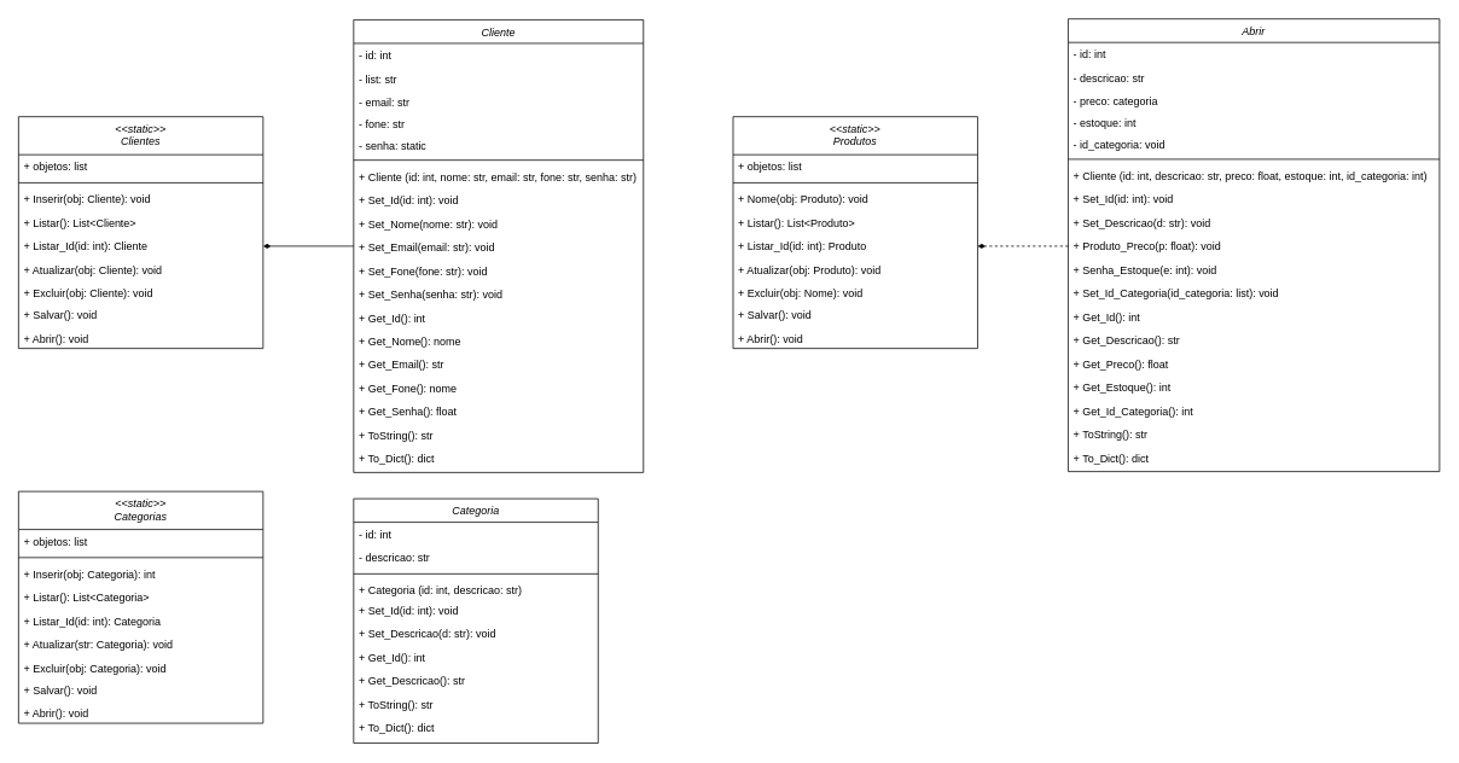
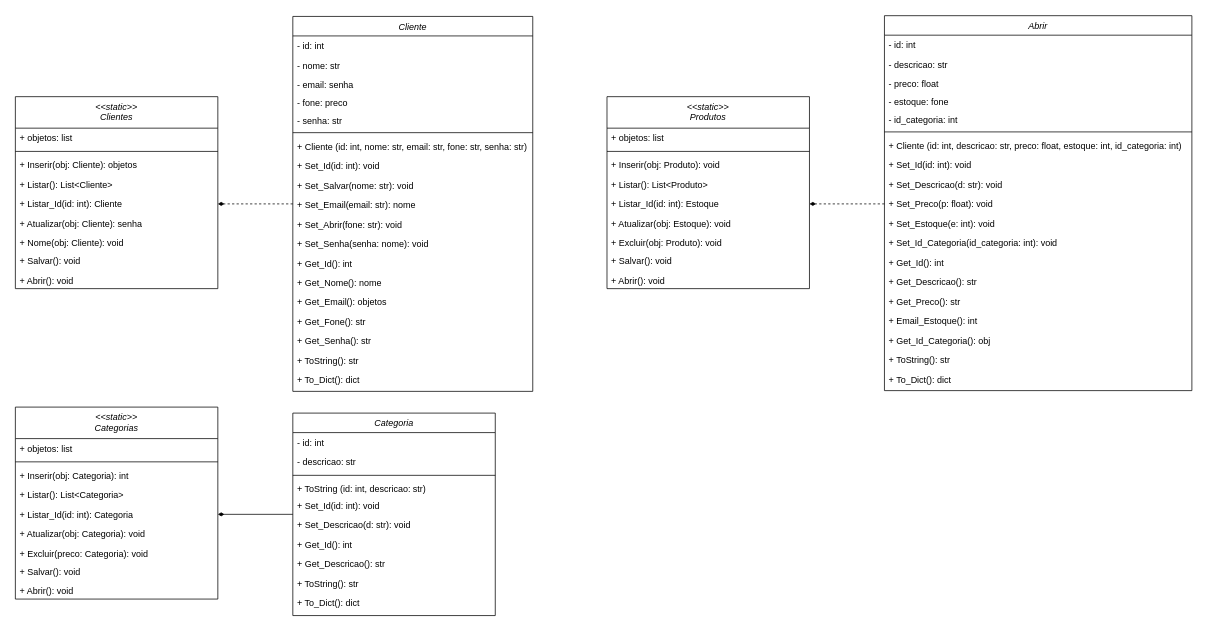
- <mxCell id="4" value="- list: str" style="text;align=left;verticalAlign=top;spacingLeft=4;spacingRight=4;overflow=hidden;rotatable=0;points=[[0,0.5],[1,0.5]];portConstraint=eastwest;rounded=0;shadow=0;html=0;" parent="2" vertex="1"><mxGeometry y="52" width="320" height="26" as="geometry" /></mxCell>
+ <mxCell id="4" value="- nome: str" style="text;align=left;verticalAlign=top;spacingLeft=4;spacingRight=4;overflow=hidden;rotatable=0;points=[[0,0.5],[1,0.5]];portConstraint=eastwest;rounded=0;shadow=0;html=0;" parent="2" vertex="1"><mxGeometry y="52" width="320" height="26" as="geometry" /></mxCell>
- <mxCell id="58" value="- preco: categoria" style="text;align=left;verticalAlign=top;spacingLeft=4;spacingRight=4;overflow=hidden;rotatable=0;points=[[0,0.5],[1,0.5]];portConstraint=eastwest;rounded=0;shadow=0;html=0;" vertex="1" parent="55"><mxGeometry y="78" width="410" height="24" as="geometry" /></mxCell>
+ <mxCell id="58" value="- preco: float" style="text;align=left;verticalAlign=top;spacingLeft=4;spacingRight=4;overflow=hidden;rotatable=0;points=[[0,0.5],[1,0.5]];portConstraint=eastwest;rounded=0;shadow=0;html=0;" vertex="1" parent="55"><mxGeometry y="78" width="410" height="24" as="geometry" /></mxCell>
- <mxCell id="5" value="- email: str" style="text;align=left;verticalAlign=top;spacingLeft=4;spacingRight=4;overflow=hidden;rotatable=0;points=[[0,0.5],[1,0.5]];portConstraint=eastwest;rounded=0;shadow=0;html=0;" parent="2" vertex="1"><mxGeometry y="78" width="320" height="24" as="geometry" /></mxCell>
+ <mxCell id="5" value="- email: senha" style="text;align=left;verticalAlign=top;spacingLeft=4;spacingRight=4;overflow=hidden;rotatable=0;points=[[0,0.5],[1,0.5]];portConstraint=eastwest;rounded=0;shadow=0;html=0;" parent="2" vertex="1"><mxGeometry y="78" width="320" height="24" as="geometry" /></mxCell>
- <mxCell id="59" value="- estoque: int" style="text;align=left;verticalAlign=top;spacingLeft=4;spacingRight=4;overflow=hidden;rotatable=0;points=[[0,0.5],[1,0.5]];portConstraint=eastwest;rounded=0;shadow=0;html=0;" vertex="1" parent="55"><mxGeometry y="102" width="410" height="24" as="geometry" /></mxCell>
+ <mxCell id="59" value="- estoque: fone" style="text;align=left;verticalAlign=top;spacingLeft=4;spacingRight=4;overflow=hidden;rotatable=0;points=[[0,0.5],[1,0.5]];portConstraint=eastwest;rounded=0;shadow=0;html=0;" vertex="1" parent="55"><mxGeometry y="102" width="410" height="24" as="geometry" /></mxCell>
- <mxCell id="6" value="- fone: str" style="text;align=left;verticalAlign=top;spacingLeft=4;spacingRight=4;overflow=hidden;rotatable=0;points=[[0,0.5],[1,0.5]];portConstraint=eastwest;rounded=0;shadow=0;html=0;" vertex="1" parent="2"><mxGeometry y="102" width="320" height="24" as="geometry" /></mxCell>
+ <mxCell id="6" value="- fone: preco" style="text;align=left;verticalAlign=top;spacingLeft=4;spacingRight=4;overflow=hidden;rotatable=0;points=[[0,0.5],[1,0.5]];portConstraint=eastwest;rounded=0;shadow=0;html=0;" vertex="1" parent="2"><mxGeometry y="102" width="320" height="24" as="geometry" /></mxCell>
- <mxCell id="60" value="- id_categoria: void" style="text;align=left;verticalAlign=top;spacingLeft=4;spacingRight=4;overflow=hidden;rotatable=0;points=[[0,0.5],[1,0.5]];portConstraint=eastwest;rounded=0;shadow=0;html=0;" vertex="1" parent="55"><mxGeometry y="126" width="410" height="24" as="geometry" /></mxCell>
+ <mxCell id="60" value="- id_categoria: int" style="text;align=left;verticalAlign=top;spacingLeft=4;spacingRight=4;overflow=hidden;rotatable=0;points=[[0,0.5],[1,0.5]];portConstraint=eastwest;rounded=0;shadow=0;html=0;" vertex="1" parent="55"><mxGeometry y="126" width="410" height="24" as="geometry" /></mxCell>
- <mxCell id="7" value="- senha: static" style="text;align=left;verticalAlign=top;spacingLeft=4;spacingRight=4;overflow=hidden;rotatable=0;points=[[0,0.5],[1,0.5]];portConstraint=eastwest;rounded=0;shadow=0;html=0;" vertex="1" parent="2"><mxGeometry y="126" width="320" height="24" as="geometry" /></mxCell>
+ <mxCell id="7" value="- senha: str" style="text;align=left;verticalAlign=top;spacingLeft=4;spacingRight=4;overflow=hidden;rotatable=0;points=[[0,0.5],[1,0.5]];portConstraint=eastwest;rounded=0;shadow=0;html=0;" vertex="1" parent="2"><mxGeometry y="126" width="320" height="24" as="geometry" /></mxCell>
- <mxCell id="25" value="+ Inserir(obj: Cliente): void" style="text;align=left;verticalAlign=top;spacingLeft=4;spacingRight=4;overflow=hidden;rotatable=0;points=[[0,0.5],[1,0.5]];portConstraint=eastwest;" vertex="1" parent="22"><mxGeometry y="78" width="270" height="26" as="geometry" /></mxCell>
+ <mxCell id="25" value="+ Inserir(obj: Cliente): objetos" style="text;align=left;verticalAlign=top;spacingLeft=4;spacingRight=4;overflow=hidden;rotatable=0;points=[[0,0.5],[1,0.5]];portConstraint=eastwest;" vertex="1" parent="22"><mxGeometry y="78" width="270" height="26" as="geometry" /></mxCell>
- <mxCell id="78" value="+ Nome(obj: Produto): void" style="text;align=left;verticalAlign=top;spacingLeft=4;spacingRight=4;overflow=hidden;rotatable=0;points=[[0,0.5],[1,0.5]];portConstraint=eastwest;" vertex="1" parent="75"><mxGeometry y="78" width="270" height="26" as="geometry" /></mxCell>
+ <mxCell id="78" value="+ Inserir(obj: Produto): void" style="text;align=left;verticalAlign=top;spacingLeft=4;spacingRight=4;overflow=hidden;rotatable=0;points=[[0,0.5],[1,0.5]];portConstraint=eastwest;" vertex="1" parent="75"><mxGeometry y="78" width="270" height="26" as="geometry" /></mxCell>
- <mxCell id="11" value="+ Set_Nome(nome: str): void" style="text;align=left;verticalAlign=top;spacingLeft=4;spacingRight=4;overflow=hidden;rotatable=0;points=[[0,0.5],[1,0.5]];portConstraint=eastwest;" vertex="1" parent="2"><mxGeometry y="212" width="320" height="26" as="geometry" /></mxCell>
+ <mxCell id="11" value="+ Set_Salvar(nome: str): void" style="text;align=left;verticalAlign=top;spacingLeft=4;spacingRight=4;overflow=hidden;rotatable=0;points=[[0,0.5],[1,0.5]];portConstraint=eastwest;" vertex="1" parent="2"><mxGeometry y="212" width="320" height="26" as="geometry" /></mxCell>
- <mxCell id="32" style="edgeStyle=orthogonalEdgeStyle;rounded=0;orthogonalLoop=1;jettySize=auto;html=1;exitX=0;exitY=0.5;exitDx=0;exitDy=0;entryX=1;entryY=0.5;entryDx=0;entryDy=0;endArrow=diamondThin;endFill=1;" edge="1" parent="1" source="2" target="27"><mxGeometry relative="1" as="geometry" /></mxCell>
+ <mxCell id="32" style="edgeStyle=orthogonalEdgeStyle;rounded=0;orthogonalLoop=1;jettySize=auto;html=1;exitX=0;exitY=0.5;exitDx=0;exitDy=0;entryX=1;entryY=0.5;entryDx=0;entryDy=0;endArrow=diamondThin;endFill=1;dashed=1;" edge="1" parent="1" source="2" target="27"><mxGeometry relative="1" as="geometry" /></mxCell>
- <mxCell id="80" value="+ Listar_Id(id: int): Produto " style="text;align=left;verticalAlign=top;spacingLeft=4;spacingRight=4;overflow=hidden;rotatable=0;points=[[0,0.5],[1,0.5]];portConstraint=eastwest;" vertex="1" parent="75"><mxGeometry y="130" width="270" height="26" as="geometry" /></mxCell>
+ <mxCell id="80" value="+ Listar_Id(id: int): Estoque " style="text;align=left;verticalAlign=top;spacingLeft=4;spacingRight=4;overflow=hidden;rotatable=0;points=[[0,0.5],[1,0.5]];portConstraint=eastwest;" vertex="1" parent="75"><mxGeometry y="130" width="270" height="26" as="geometry" /></mxCell>
- <mxCell id="65" value="+ Produto_Preco(p: float): void" style="text;align=left;verticalAlign=top;spacingLeft=4;spacingRight=4;overflow=hidden;rotatable=0;points=[[0,0.5],[1,0.5]];portConstraint=eastwest;" vertex="1" parent="55"><mxGeometry y="238" width="410" height="26" as="geometry" /></mxCell>
+ <mxCell id="65" value="+ Set_Preco(p: float): void" style="text;align=left;verticalAlign=top;spacingLeft=4;spacingRight=4;overflow=hidden;rotatable=0;points=[[0,0.5],[1,0.5]];portConstraint=eastwest;" vertex="1" parent="55"><mxGeometry y="238" width="410" height="26" as="geometry" /></mxCell>
- <mxCell id="12" value="+ Set_Email(email: str): void" style="text;align=left;verticalAlign=top;spacingLeft=4;spacingRight=4;overflow=hidden;rotatable=0;points=[[0,0.5],[1,0.5]];portConstraint=eastwest;" vertex="1" parent="2"><mxGeometry y="238" width="320" height="26" as="geometry" /></mxCell>
+ <mxCell id="12" value="+ Set_Email(email: str): nome" style="text;align=left;verticalAlign=top;spacingLeft=4;spacingRight=4;overflow=hidden;rotatable=0;points=[[0,0.5],[1,0.5]];portConstraint=eastwest;" vertex="1" parent="2"><mxGeometry y="238" width="320" height="26" as="geometry" /></mxCell>
- <mxCell id="28" value="+ Atualizar(obj: Cliente): void" style="text;align=left;verticalAlign=top;spacingLeft=4;spacingRight=4;overflow=hidden;rotatable=0;points=[[0,0.5],[1,0.5]];portConstraint=eastwest;" vertex="1" parent="22"><mxGeometry y="156" width="270" height="26" as="geometry" /></mxCell>
+ <mxCell id="28" value="+ Atualizar(obj: Cliente): senha" style="text;align=left;verticalAlign=top;spacingLeft=4;spacingRight=4;overflow=hidden;rotatable=0;points=[[0,0.5],[1,0.5]];portConstraint=eastwest;" vertex="1" parent="22"><mxGeometry y="156" width="270" height="26" as="geometry" /></mxCell>
- <mxCell id="13" value="+ Set_Fone(fone: str): void" style="text;align=left;verticalAlign=top;spacingLeft=4;spacingRight=4;overflow=hidden;rotatable=0;points=[[0,0.5],[1,0.5]];portConstraint=eastwest;" vertex="1" parent="2"><mxGeometry y="264" width="320" height="26" as="geometry" /></mxCell>
+ <mxCell id="13" value="+ Set_Abrir(fone: str): void" style="text;align=left;verticalAlign=top;spacingLeft=4;spacingRight=4;overflow=hidden;rotatable=0;points=[[0,0.5],[1,0.5]];portConstraint=eastwest;" vertex="1" parent="2"><mxGeometry y="264" width="320" height="26" as="geometry" /></mxCell>
- <mxCell id="81" value="+ Atualizar(obj: Produto): void" style="text;align=left;verticalAlign=top;spacingLeft=4;spacingRight=4;overflow=hidden;rotatable=0;points=[[0,0.5],[1,0.5]];portConstraint=eastwest;" vertex="1" parent="75"><mxGeometry y="156" width="270" height="26" as="geometry" /></mxCell>
+ <mxCell id="81" value="+ Atualizar(obj: Estoque): void" style="text;align=left;verticalAlign=top;spacingLeft=4;spacingRight=4;overflow=hidden;rotatable=0;points=[[0,0.5],[1,0.5]];portConstraint=eastwest;" vertex="1" parent="75"><mxGeometry y="156" width="270" height="26" as="geometry" /></mxCell>
- <mxCell id="66" value="+ Senha_Estoque(e: int): void" style="text;align=left;verticalAlign=top;spacingLeft=4;spacingRight=4;overflow=hidden;rotatable=0;points=[[0,0.5],[1,0.5]];portConstraint=eastwest;" vertex="1" parent="55"><mxGeometry y="264" width="410" height="26" as="geometry" /></mxCell>
+ <mxCell id="66" value="+ Set_Estoque(e: int): void" style="text;align=left;verticalAlign=top;spacingLeft=4;spacingRight=4;overflow=hidden;rotatable=0;points=[[0,0.5],[1,0.5]];portConstraint=eastwest;" vertex="1" parent="55"><mxGeometry y="264" width="410" height="26" as="geometry" /></mxCell>
- <mxCell id="29" value="+ Excluir(obj: Cliente): void" style="text;align=left;verticalAlign=top;spacingLeft=4;spacingRight=4;overflow=hidden;rotatable=0;points=[[0,0.5],[1,0.5]];portConstraint=eastwest;" vertex="1" parent="22"><mxGeometry y="182" width="270" height="24" as="geometry" /></mxCell>
+ <mxCell id="29" value="+ Nome(obj: Cliente): void" style="text;align=left;verticalAlign=top;spacingLeft=4;spacingRight=4;overflow=hidden;rotatable=0;points=[[0,0.5],[1,0.5]];portConstraint=eastwest;" vertex="1" parent="22"><mxGeometry y="182" width="270" height="24" as="geometry" /></mxCell>
- <mxCell id="82" value="+ Excluir(obj: Nome): void" style="text;align=left;verticalAlign=top;spacingLeft=4;spacingRight=4;overflow=hidden;rotatable=0;points=[[0,0.5],[1,0.5]];portConstraint=eastwest;" vertex="1" parent="75"><mxGeometry y="182" width="270" height="24" as="geometry" /></mxCell>
+ <mxCell id="82" value="+ Excluir(obj: Produto): void" style="text;align=left;verticalAlign=top;spacingLeft=4;spacingRight=4;overflow=hidden;rotatable=0;points=[[0,0.5],[1,0.5]];portConstraint=eastwest;" vertex="1" parent="75"><mxGeometry y="182" width="270" height="24" as="geometry" /></mxCell>
- <mxCell id="67" value="+ Set_Id_Categoria(id_categoria: list): void" style="text;align=left;verticalAlign=top;spacingLeft=4;spacingRight=4;overflow=hidden;rotatable=0;points=[[0,0.5],[1,0.5]];portConstraint=eastwest;" vertex="1" parent="55"><mxGeometry y="290" width="410" height="26" as="geometry" /></mxCell>
+ <mxCell id="67" value="+ Set_Id_Categoria(id_categoria: int): void" style="text;align=left;verticalAlign=top;spacingLeft=4;spacingRight=4;overflow=hidden;rotatable=0;points=[[0,0.5],[1,0.5]];portConstraint=eastwest;" vertex="1" parent="55"><mxGeometry y="290" width="410" height="26" as="geometry" /></mxCell>
- <mxCell id="14" value="+ Set_Senha(senha: str): void" style="text;align=left;verticalAlign=top;spacingLeft=4;spacingRight=4;overflow=hidden;rotatable=0;points=[[0,0.5],[1,0.5]];portConstraint=eastwest;" vertex="1" parent="2"><mxGeometry y="290" width="320" height="26" as="geometry" /></mxCell>
+ <mxCell id="14" value="+ Set_Senha(senha: nome): void" style="text;align=left;verticalAlign=top;spacingLeft=4;spacingRight=4;overflow=hidden;rotatable=0;points=[[0,0.5],[1,0.5]];portConstraint=eastwest;" vertex="1" parent="2"><mxGeometry y="290" width="320" height="26" as="geometry" /></mxCell>
- <mxCell id="17" value="+ Get_Email(): str" style="text;align=left;verticalAlign=top;spacingLeft=4;spacingRight=4;overflow=hidden;rotatable=0;points=[[0,0.5],[1,0.5]];portConstraint=eastwest;" vertex="1" parent="2"><mxGeometry y="368" width="320" height="26" as="geometry" /></mxCell>
+ <mxCell id="17" value="+ Get_Email(): objetos" style="text;align=left;verticalAlign=top;spacingLeft=4;spacingRight=4;overflow=hidden;rotatable=0;points=[[0,0.5],[1,0.5]];portConstraint=eastwest;" vertex="1" parent="2"><mxGeometry y="368" width="320" height="26" as="geometry" /></mxCell>
- <mxCell id="70" value="+ Get_Preco(): float" style="text;align=left;verticalAlign=top;spacingLeft=4;spacingRight=4;overflow=hidden;rotatable=0;points=[[0,0.5],[1,0.5]];portConstraint=eastwest;" vertex="1" parent="55"><mxGeometry y="368" width="410" height="26" as="geometry" /></mxCell>
+ <mxCell id="70" value="+ Get_Preco(): str" style="text;align=left;verticalAlign=top;spacingLeft=4;spacingRight=4;overflow=hidden;rotatable=0;points=[[0,0.5],[1,0.5]];portConstraint=eastwest;" vertex="1" parent="55"><mxGeometry y="368" width="410" height="26" as="geometry" /></mxCell>
- <mxCell id="71" value="+ Get_Estoque(): int" style="text;align=left;verticalAlign=top;spacingLeft=4;spacingRight=4;overflow=hidden;rotatable=0;points=[[0,0.5],[1,0.5]];portConstraint=eastwest;" vertex="1" parent="55"><mxGeometry y="394" width="410" height="26" as="geometry" /></mxCell>
+ <mxCell id="71" value="+ Email_Estoque(): int" style="text;align=left;verticalAlign=top;spacingLeft=4;spacingRight=4;overflow=hidden;rotatable=0;points=[[0,0.5],[1,0.5]];portConstraint=eastwest;" vertex="1" parent="55"><mxGeometry y="394" width="410" height="26" as="geometry" /></mxCell>
- <mxCell id="18" value="+ Get_Fone(): nome" style="text;align=left;verticalAlign=top;spacingLeft=4;spacingRight=4;overflow=hidden;rotatable=0;points=[[0,0.5],[1,0.5]];portConstraint=eastwest;" vertex="1" parent="2"><mxGeometry y="394" width="320" height="26" as="geometry" /></mxCell>
+ <mxCell id="18" value="+ Get_Fone(): str" style="text;align=left;verticalAlign=top;spacingLeft=4;spacingRight=4;overflow=hidden;rotatable=0;points=[[0,0.5],[1,0.5]];portConstraint=eastwest;" vertex="1" parent="2"><mxGeometry y="394" width="320" height="26" as="geometry" /></mxCell>
- <mxCell id="19" value="+ Get_Senha(): float" style="text;align=left;verticalAlign=top;spacingLeft=4;spacingRight=4;overflow=hidden;rotatable=0;points=[[0,0.5],[1,0.5]];portConstraint=eastwest;" vertex="1" parent="2"><mxGeometry y="420" width="320" height="26" as="geometry" /></mxCell>
+ <mxCell id="19" value="+ Get_Senha(): str" style="text;align=left;verticalAlign=top;spacingLeft=4;spacingRight=4;overflow=hidden;rotatable=0;points=[[0,0.5],[1,0.5]];portConstraint=eastwest;" vertex="1" parent="2"><mxGeometry y="420" width="320" height="26" as="geometry" /></mxCell>
- <mxCell id="72" value="+ Get_Id_Categoria(): int" style="text;align=left;verticalAlign=top;spacingLeft=4;spacingRight=4;overflow=hidden;rotatable=0;points=[[0,0.5],[1,0.5]];portConstraint=eastwest;" vertex="1" parent="55"><mxGeometry y="420" width="410" height="26" as="geometry" /></mxCell>
+ <mxCell id="72" value="+ Get_Id_Categoria(): obj" style="text;align=left;verticalAlign=top;spacingLeft=4;spacingRight=4;overflow=hidden;rotatable=0;points=[[0,0.5],[1,0.5]];portConstraint=eastwest;" vertex="1" parent="55"><mxGeometry y="420" width="410" height="26" as="geometry" /></mxCell>
- <mxCell id="37" value="+ Categoria (id: int, descricao: str)" style="text;align=left;verticalAlign=top;spacingLeft=4;spacingRight=4;overflow=hidden;rotatable=0;points=[[0,0.5],[1,0.5]];portConstraint=eastwest;" vertex="1" parent="33"><mxGeometry y="88" width="270" height="22" as="geometry" /></mxCell>
+ <mxCell id="37" value="+ ToString (id: int, descricao: str)" style="text;align=left;verticalAlign=top;spacingLeft=4;spacingRight=4;overflow=hidden;rotatable=0;points=[[0,0.5],[1,0.5]];portConstraint=eastwest;" vertex="1" parent="33"><mxGeometry y="88" width="270" height="22" as="geometry" /></mxCell>
+ <mxCell id="54" style="edgeStyle=orthogonalEdgeStyle;rounded=0;orthogonalLoop=1;jettySize=auto;html=1;exitX=0;exitY=0.5;exitDx=0;exitDy=0;entryX=1;entryY=0.5;entryDx=0;entryDy=0;endArrow=diamondThin;endFill=1;" edge="1" parent="1" source="33" target="49"><mxGeometry relative="1" as="geometry" /></mxCell>
- <mxCell id="50" value="+ Atualizar(str: Categoria): void" style="text;align=left;verticalAlign=top;spacingLeft=4;spacingRight=4;overflow=hidden;rotatable=0;points=[[0,0.5],[1,0.5]];portConstraint=eastwest;" vertex="1" parent="44"><mxGeometry y="156" width="270" height="26" as="geometry" /></mxCell>
+ <mxCell id="50" value="+ Atualizar(obj: Categoria): void" style="text;align=left;verticalAlign=top;spacingLeft=4;spacingRight=4;overflow=hidden;rotatable=0;points=[[0,0.5],[1,0.5]];portConstraint=eastwest;" vertex="1" parent="44"><mxGeometry y="156" width="270" height="26" as="geometry" /></mxCell>
- <mxCell id="51" value="+ Excluir(obj: Categoria): void" style="text;align=left;verticalAlign=top;spacingLeft=4;spacingRight=4;overflow=hidden;rotatable=0;points=[[0,0.5],[1,0.5]];portConstraint=eastwest;" vertex="1" parent="44"><mxGeometry y="182" width="270" height="24" as="geometry" /></mxCell>
+ <mxCell id="51" value="+ Excluir(preco: Categoria): void" style="text;align=left;verticalAlign=top;spacingLeft=4;spacingRight=4;overflow=hidden;rotatable=0;points=[[0,0.5],[1,0.5]];portConstraint=eastwest;" vertex="1" parent="44"><mxGeometry y="182" width="270" height="24" as="geometry" /></mxCell>
